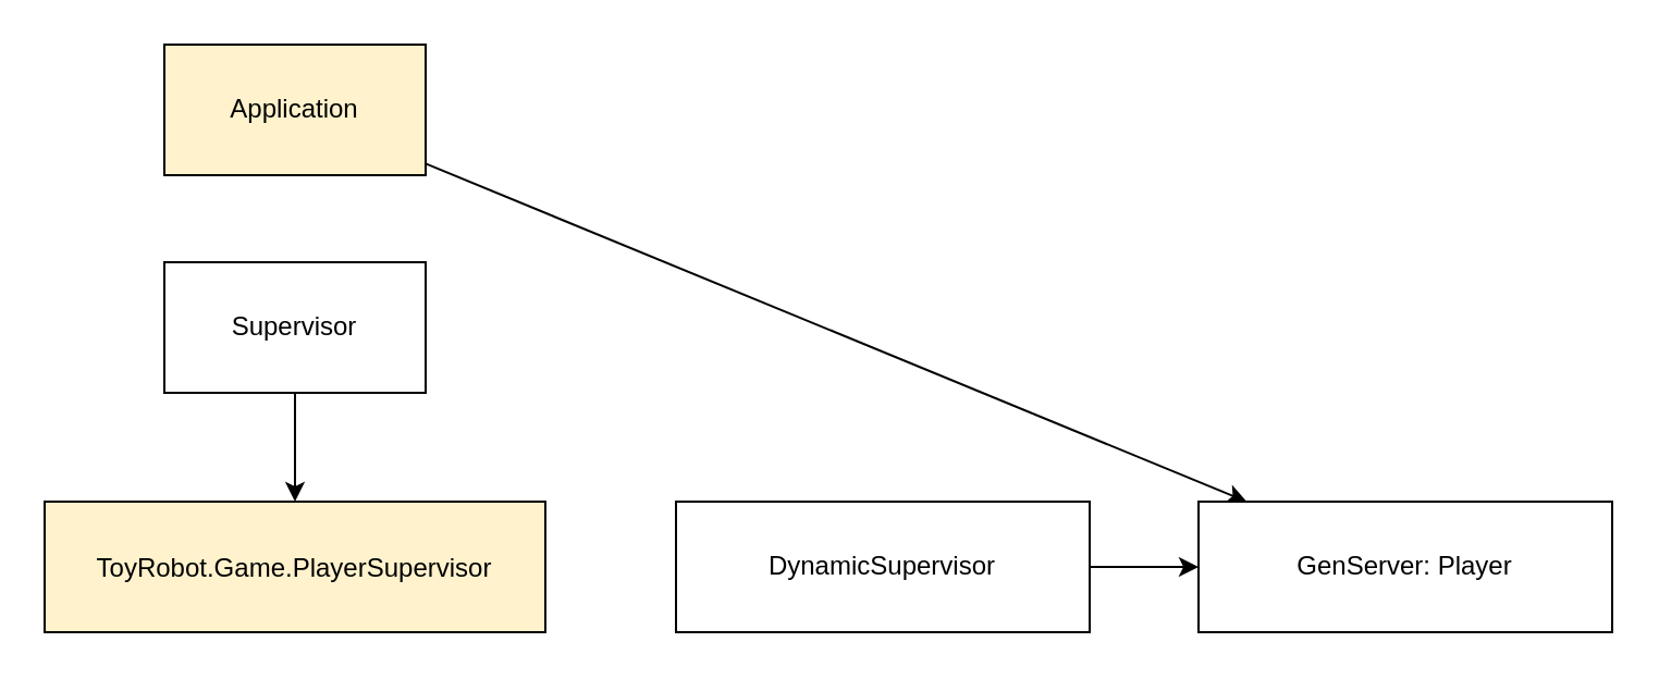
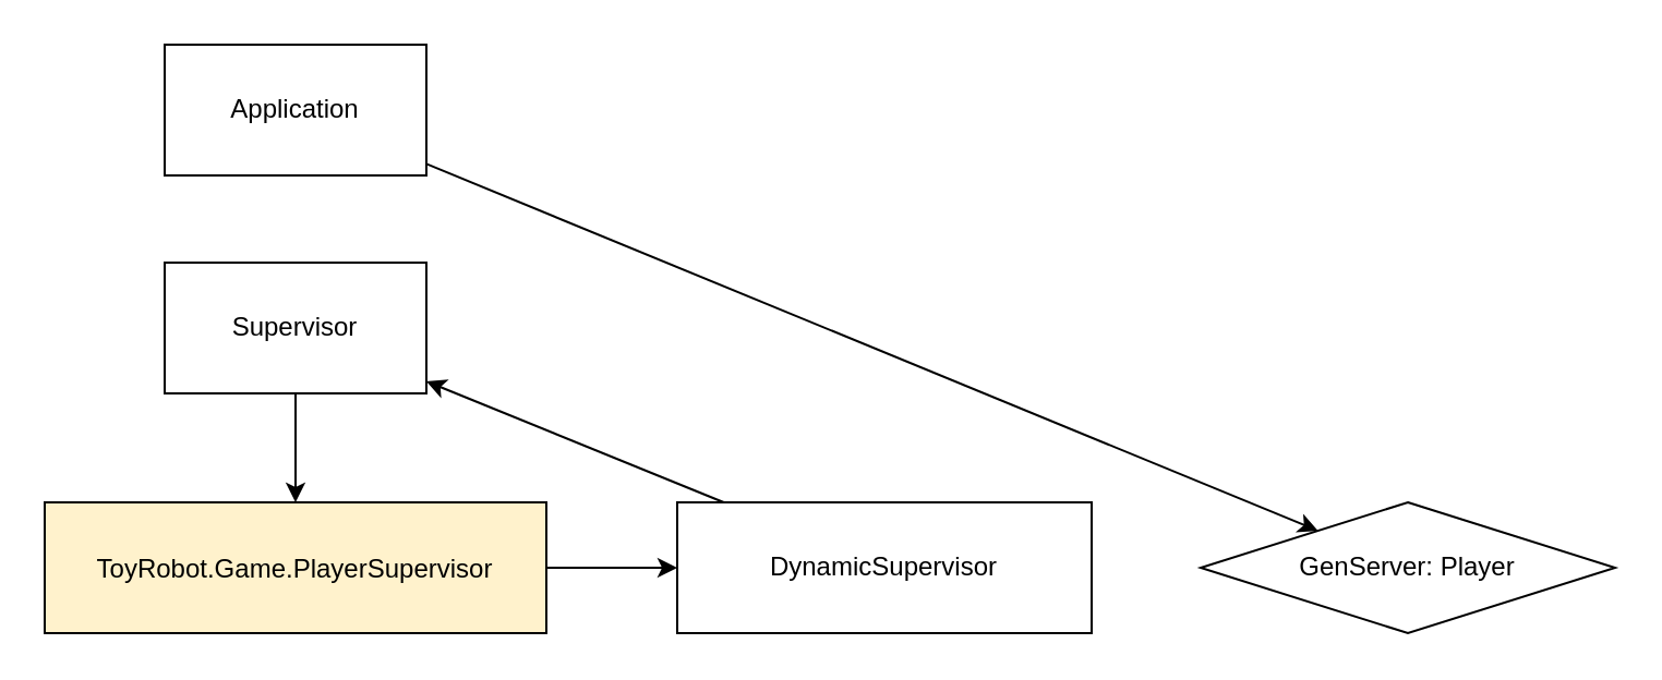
- <mxCell id="2" value="Application" style="rounded=0;whiteSpace=wrap;html=1;fillColor=#fff2cc;" vertex="1" parent="1"><mxGeometry x="75" y="20" width="120" height="60" as="geometry" /></mxCell>
+ <mxCell id="2" value="Application" style="rounded=0;whiteSpace=wrap;html=1;" vertex="1" parent="1"><mxGeometry x="75" y="20" width="120" height="60" as="geometry" /></mxCell>
+ <mxCell id="8" value="" style="endArrow=classic;html=1;rounded=0;" edge="1" parent="1" source="3" target="5"><mxGeometry width="50" height="50" relative="1" as="geometry"><mxPoint x="360" y="240" as="sourcePoint" /><mxPoint x="410" y="190" as="targetPoint" /></mxGeometry></mxCell>
- <mxCell id="10" value="" style="endArrow=classic;html=1;rounded=0;" edge="1" parent="1" source="5" target="9"><mxGeometry width="50" height="50" relative="1" as="geometry"><mxPoint x="360" y="240" as="sourcePoint" /><mxPoint x="410" y="190" as="targetPoint" /></mxGeometry></mxCell>
+ <mxCell id="10" value="" style="endArrow=classic;html=1;rounded=0;" edge="1" parent="1" source="5" target="6"><mxGeometry width="50" height="50" relative="1" as="geometry"><mxPoint x="360" y="240" as="sourcePoint" /><mxPoint x="410" y="190" as="targetPoint" /></mxGeometry></mxCell>
- <mxCell id="9" value="GenServer: Player" style="rounded=0;whiteSpace=wrap;html=1;" vertex="1" parent="1"><mxGeometry x="550" y="230" width="190" height="60" as="geometry" /></mxCell>
+ <mxCell id="9" value="GenServer: Player" style="rhombus;whiteSpace=wrap;html=1;" vertex="1" parent="1"><mxGeometry x="550" y="230" width="190" height="60" as="geometry" /></mxCell>
